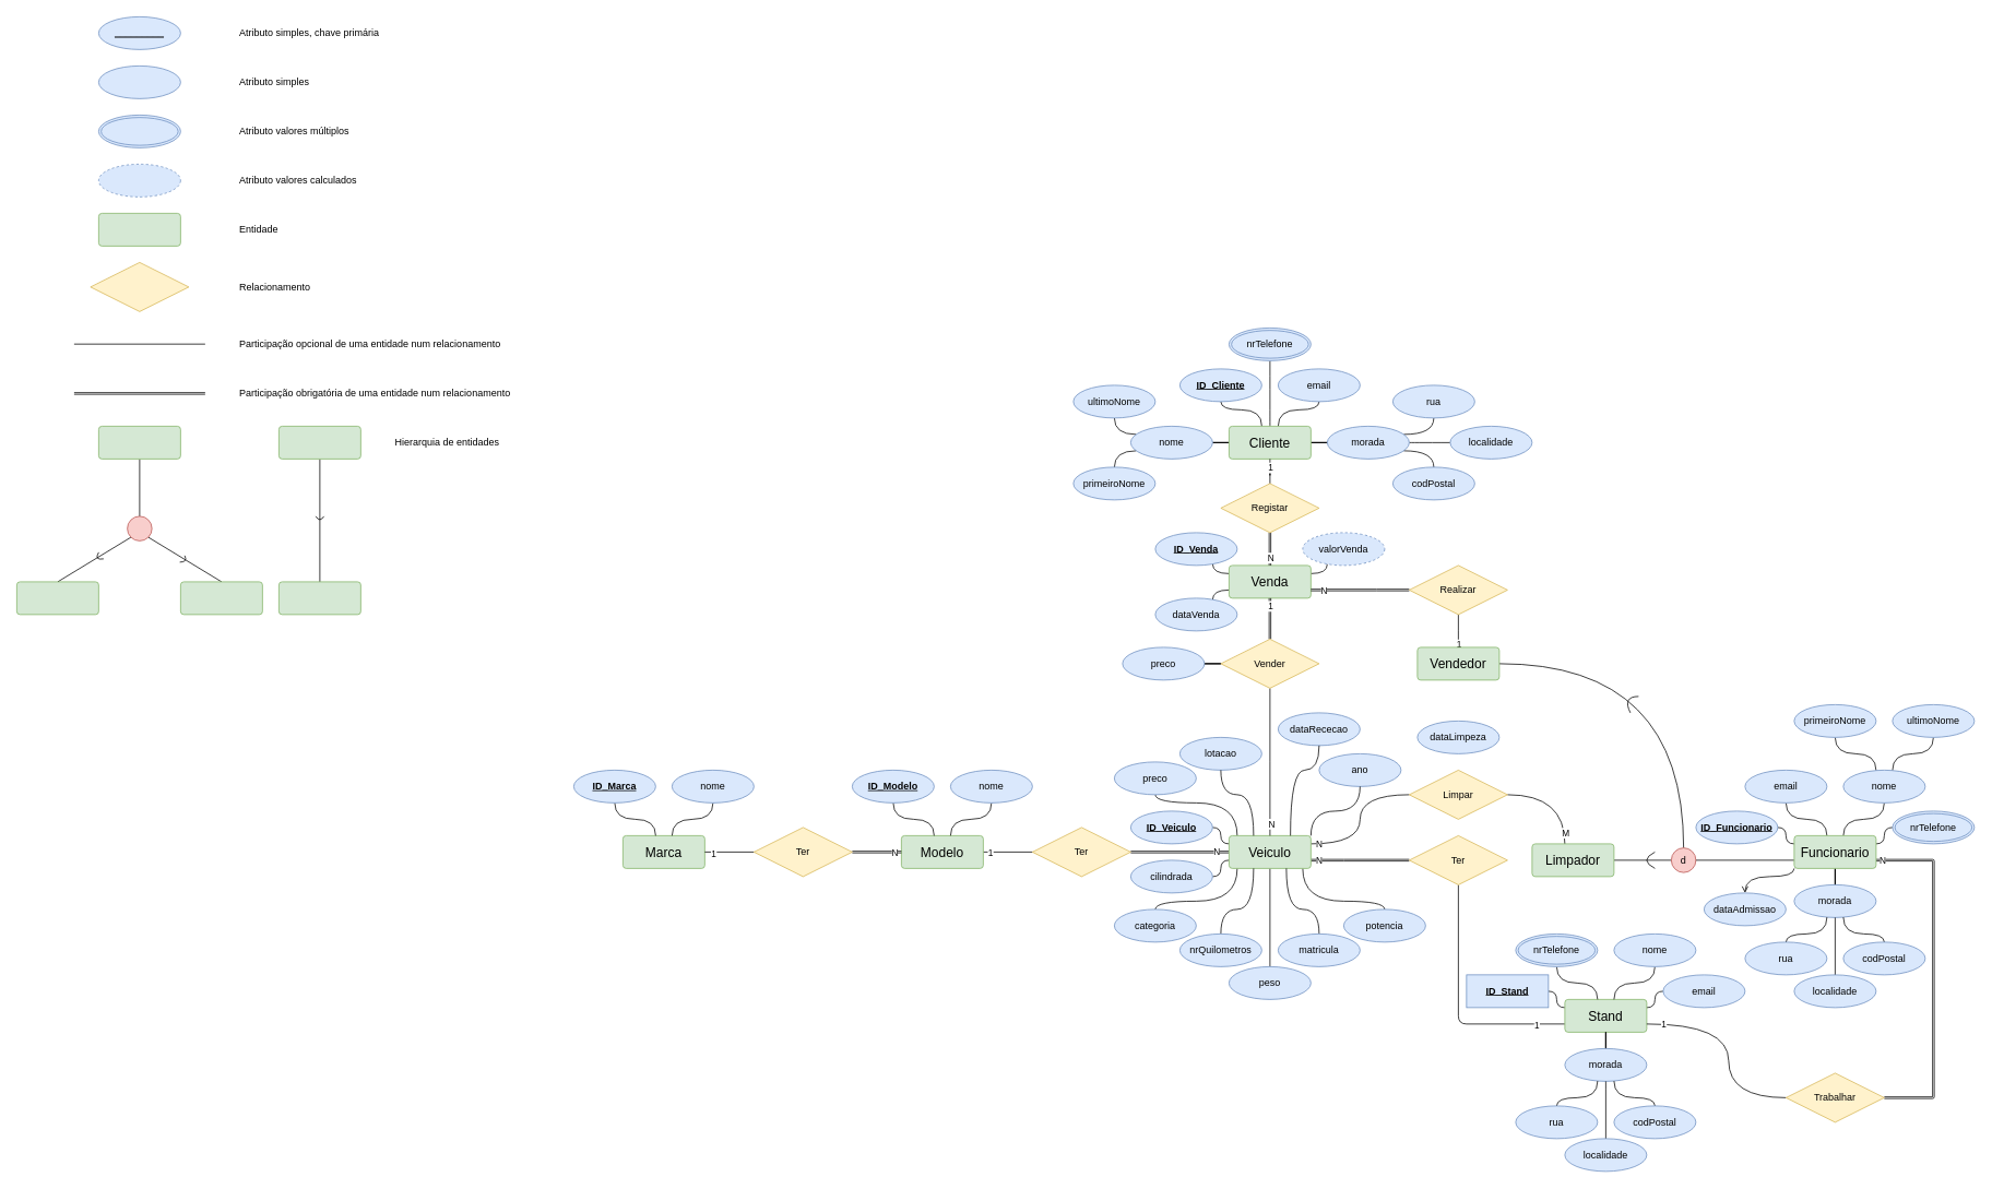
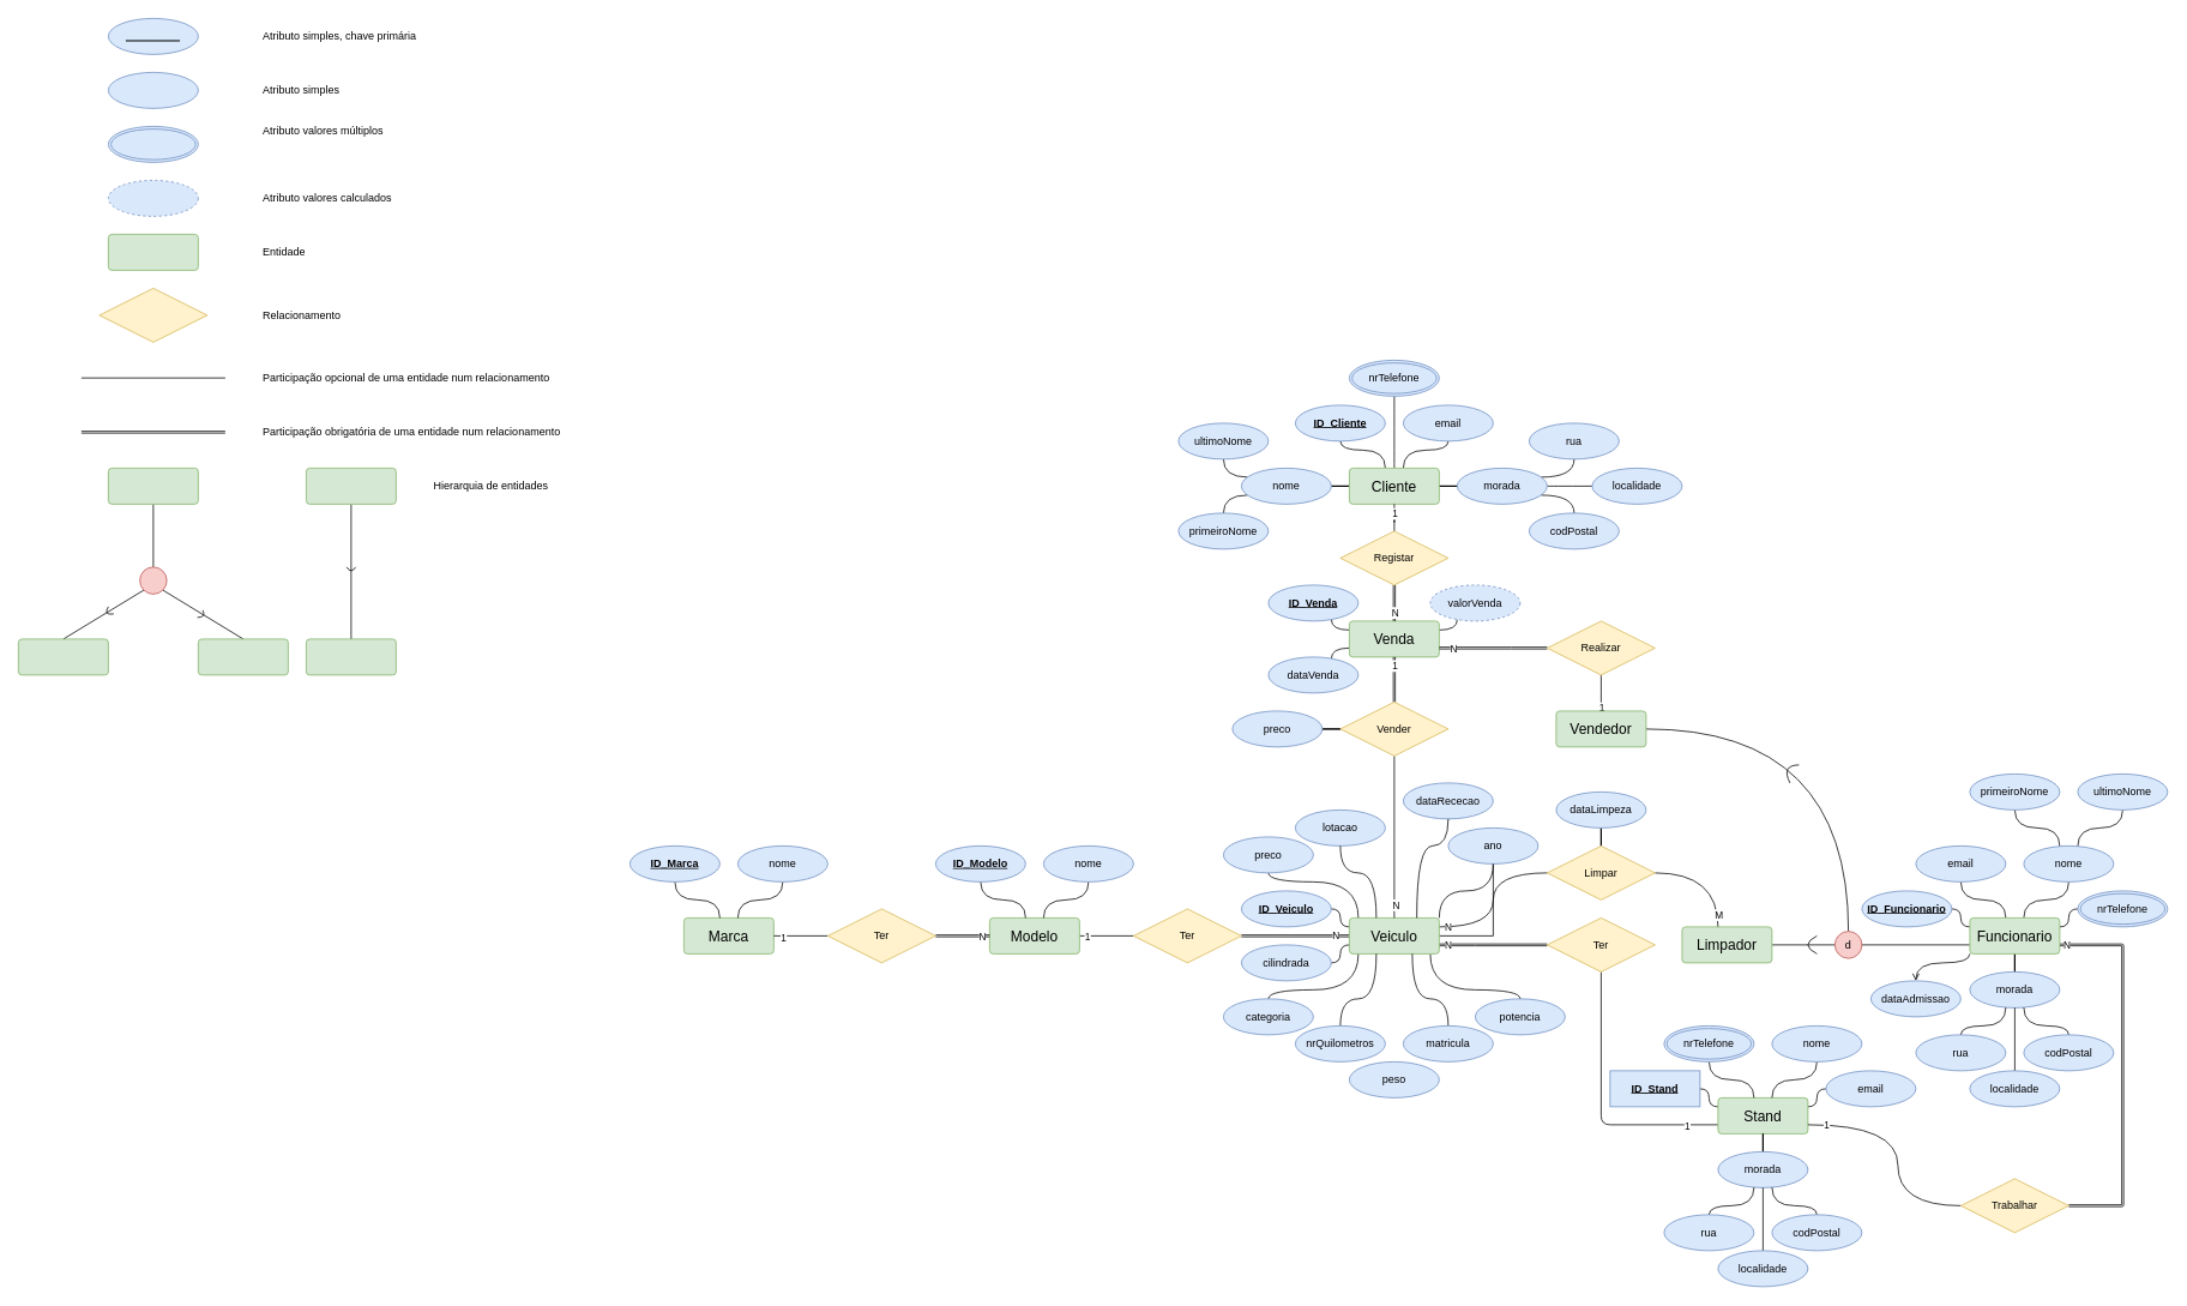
- <mxCell id="178" value="Atributo valores múltiplos" style="text;html=1;strokeColor=none;fillColor=none;align=left;verticalAlign=middle;whiteSpace=wrap;rounded=0;" vertex="1" parent="1"><mxGeometry x="290" y="150" width="240" height="20" as="geometry" /></mxCell>
+ <mxCell id="178" value="Atributo valores múltiplos" style="text;html=1;strokeColor=none;fillColor=none;align=left;verticalAlign=middle;whiteSpace=wrap;rounded=0;" vertex="1" parent="1"><mxGeometry x="290" y="135" width="240" height="20" as="geometry" /></mxCell>
+ <mxCell id="113" style="edgeStyle=orthogonalEdgeStyle;rounded=0;orthogonalLoop=1;jettySize=auto;html=1;endArrow=none;endFill=0;" parent="1" source="114" target="151" edge="1"><mxGeometry relative="1" as="geometry" /></mxCell>
- <mxCell id="26" style="edgeStyle=orthogonalEdgeStyle;orthogonalLoop=1;jettySize=auto;html=1;endArrow=none;endFill=0;rounded=0;" parent="1" source="34" target="36" edge="1"><mxGeometry relative="1" as="geometry" /></mxCell>
+ <mxCell id="26" style="edgeStyle=orthogonalEdgeStyle;orthogonalLoop=1;jettySize=auto;html=1;endArrow=none;endFill=0;rounded=0;" parent="1" source="34" target="37" edge="1"><mxGeometry relative="1" as="geometry" /></mxCell>
